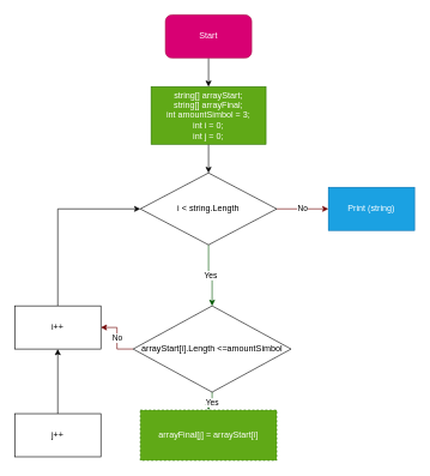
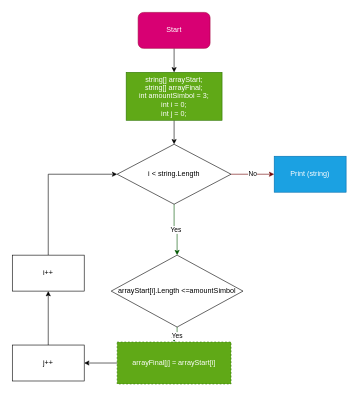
- <mxCell id="10" value="No" style="edgeStyle=orthogonalEdgeStyle;rounded=0;orthogonalLoop=1;jettySize=auto;html=1;entryX=1;entryY=0.5;entryDx=0;entryDy=0;fillColor=#a20025;strokeColor=#6F0000;" edge="1" parent="1" source="11" target="18"><mxGeometry relative="1" as="geometry" /></mxCell>
+ <mxCell id="13" style="edgeStyle=orthogonalEdgeStyle;rounded=0;orthogonalLoop=1;jettySize=auto;html=1;entryX=1;entryY=0.5;entryDx=0;entryDy=0;" edge="1" parent="1" source="14" target="16"><mxGeometry relative="1" as="geometry"><mxPoint x="150" y="605" as="targetPoint" /></mxGeometry></mxCell>
